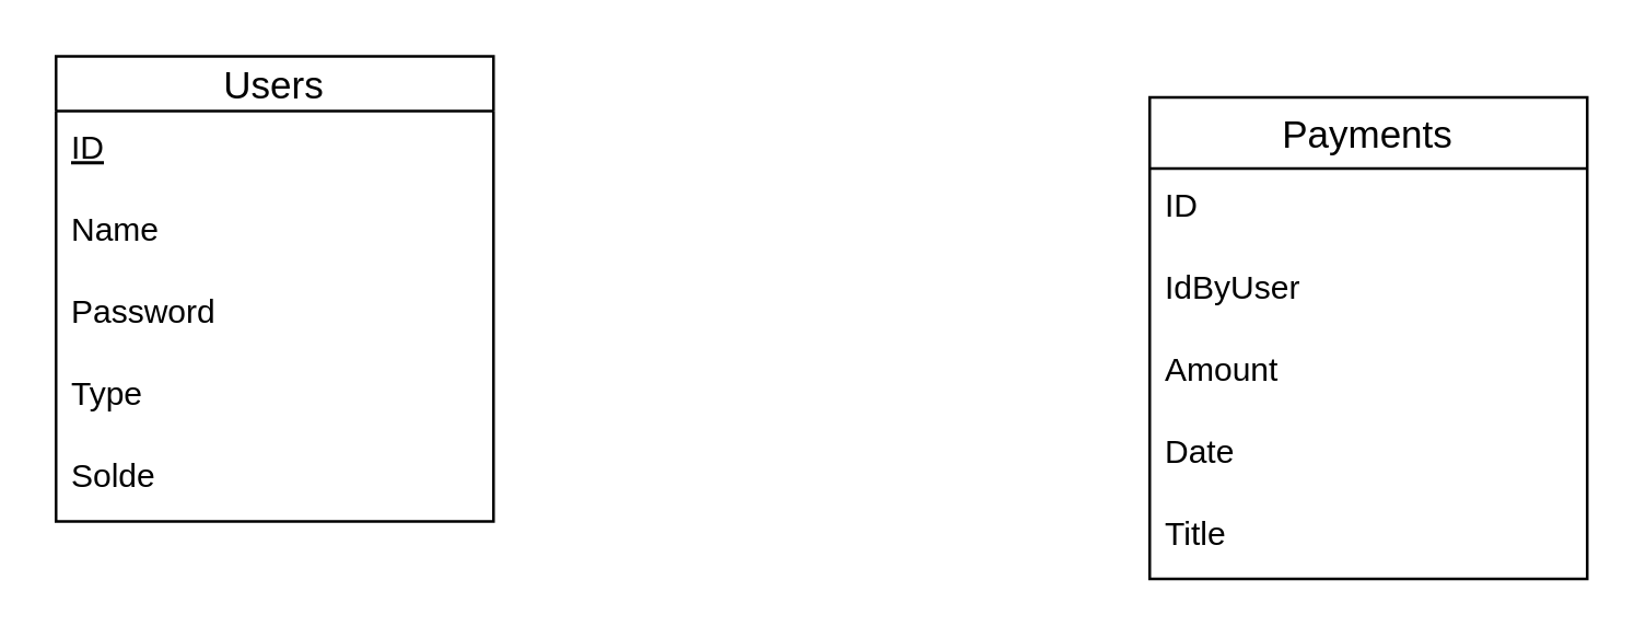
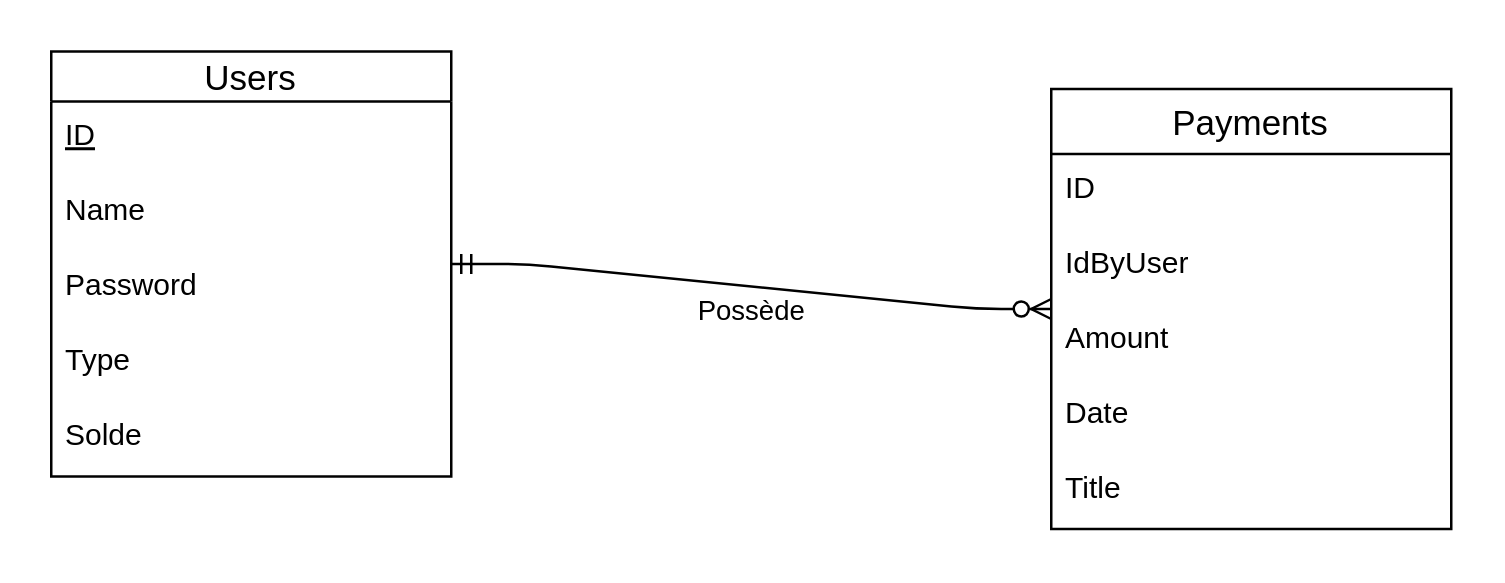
+ <mxCell id="14" value="" style="edgeStyle=entityRelationEdgeStyle;fontSize=12;html=1;endArrow=ERzeroToMany;startArrow=ERmandOne;" edge="1" parent="1" source="2" target="8"><mxGeometry width="100" height="100" relative="1" as="geometry"><mxPoint x="280" y="300" as="sourcePoint" /><mxPoint x="380" y="200" as="targetPoint" /></mxGeometry></mxCell>
+ <mxCell id="15" value="Possède" style="edgeLabel;html=1;align=center;verticalAlign=middle;resizable=0;points=[];" vertex="1" connectable="0" parent="14"><mxGeometry x="-0.208" y="-2" relative="1" as="geometry"><mxPoint x="25" y="10" as="offset" /></mxGeometry></mxCell>
